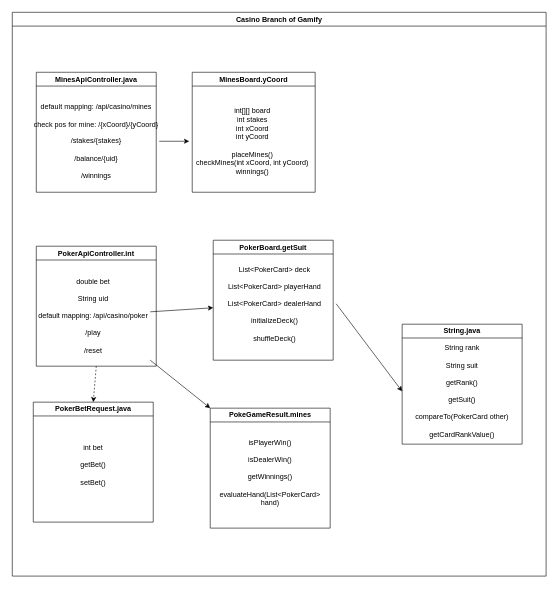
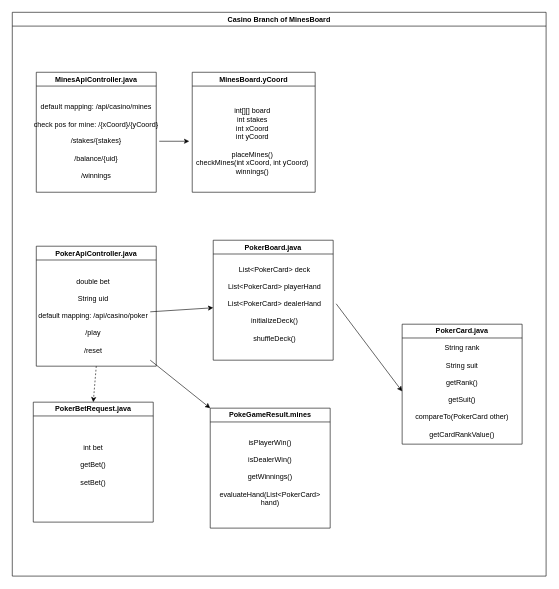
- <mxCell id="18" value="Casino Branch of Gamify" style="swimlane;whiteSpace=wrap;html=1;" vertex="1" parent="1"><mxGeometry x="20" y="20" width="890" height="940" as="geometry" /></mxCell>
+ <mxCell id="18" value="Casino Branch of MinesBoard" style="swimlane;whiteSpace=wrap;html=1;" vertex="1" parent="1"><mxGeometry x="20" y="20" width="890" height="940" as="geometry" /></mxCell>
- <mxCell id="10" value="PokerBoard.getSuit" style="swimlane;whiteSpace=wrap;html=1;" parent="1" vertex="1"><mxGeometry x="355" y="400" width="200" height="200" as="geometry" /></mxCell>
+ <mxCell id="10" value="PokerBoard.java" style="swimlane;whiteSpace=wrap;html=1;" parent="1" vertex="1"><mxGeometry x="355" y="400" width="200" height="200" as="geometry" /></mxCell>
- <mxCell id="7" value="PokerApiController.int" style="swimlane;whiteSpace=wrap;html=1;" parent="1" vertex="1"><mxGeometry x="60" y="410" width="200" height="200" as="geometry" /></mxCell>
+ <mxCell id="7" value="PokerApiController.java" style="swimlane;whiteSpace=wrap;html=1;" parent="1" vertex="1"><mxGeometry x="60" y="410" width="200" height="200" as="geometry" /></mxCell>
- <mxCell id="13" value="String.java" style="swimlane;whiteSpace=wrap;html=1;" parent="1" vertex="1"><mxGeometry x="670" y="540" width="200" height="200" as="geometry" /></mxCell>
+ <mxCell id="13" value="PokerCard.java" style="swimlane;whiteSpace=wrap;html=1;" parent="1" vertex="1"><mxGeometry x="670" y="540" width="200" height="200" as="geometry" /></mxCell>
